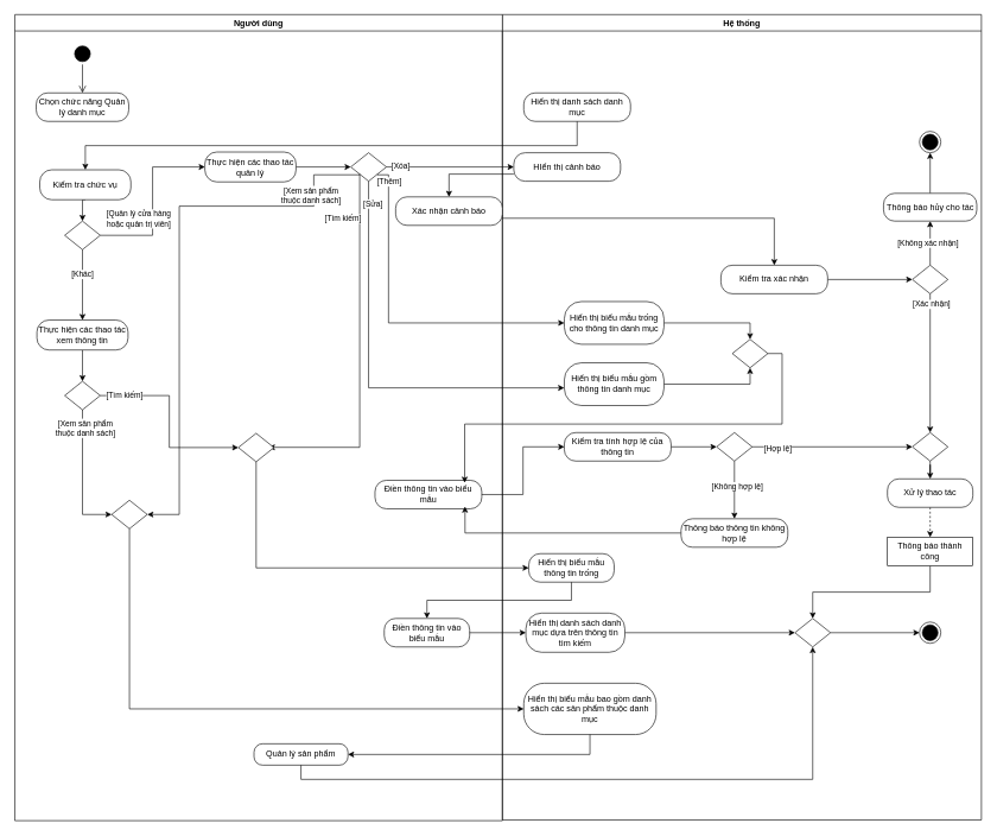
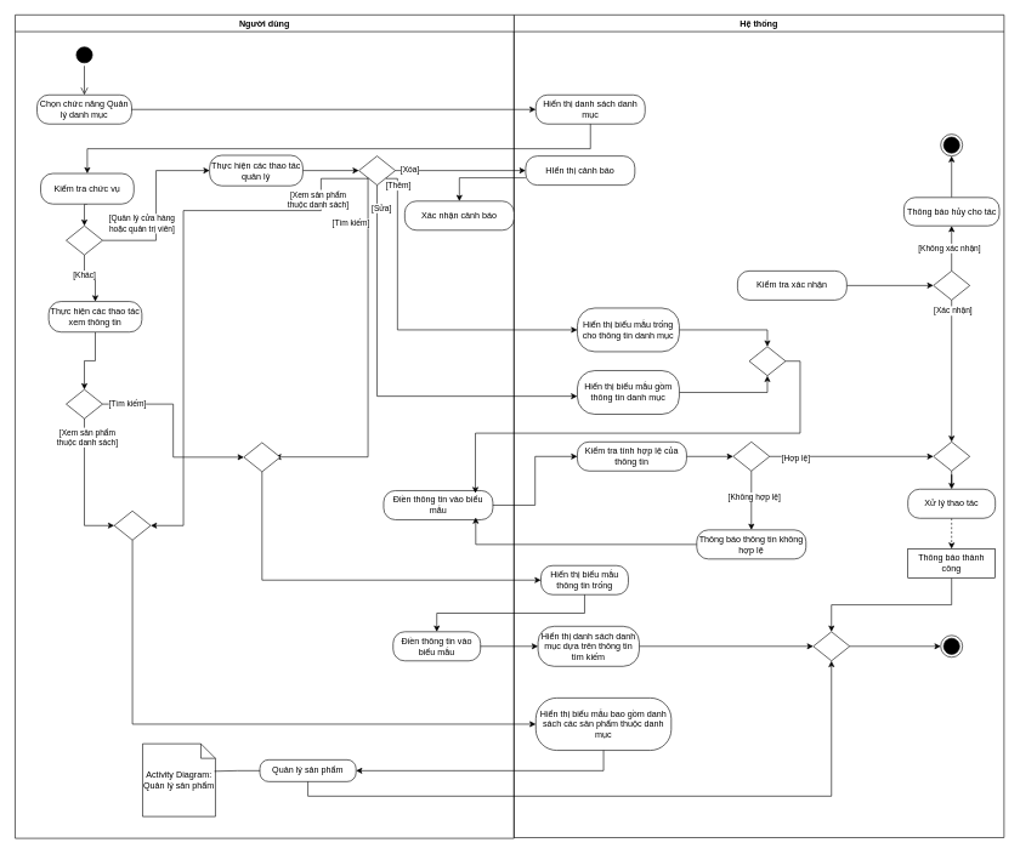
+ <mxCell id="77" style="edgeStyle=orthogonalEdgeStyle;rounded=0;orthogonalLoop=1;jettySize=auto;html=1;exitX=1;exitY=0.5;exitDx=0;exitDy=0;" parent="1" source="46" target="3" edge="1"><mxGeometry relative="1" as="geometry" /></mxCell>
- <mxCell id="84" style="edgeStyle=orthogonalEdgeStyle;rounded=0;orthogonalLoop=1;jettySize=auto;html=1;exitX=1;exitY=0.75;exitDx=0;exitDy=0;" parent="1" source="62" target="22" edge="1"><mxGeometry relative="1" as="geometry" /></mxCell>
- <mxCell id="64" value="Thực hiện các thao tác xem thông tin" style="rounded=1;whiteSpace=wrap;html=1;arcSize=40;fontColor=#000000;fillColor=#FFFFFF;strokeColor=#000000;" parent="45" vertex="1"><mxGeometry x="31" y="429" width="128" height="42" as="geometry" /></mxCell>
+ <mxCell id="64" value="Thực hiện các thao tác xem thông tin" style="rounded=1;whiteSpace=wrap;html=1;arcSize=40;fontColor=#000000;fillColor=#FFFFFF;strokeColor=#000000;" parent="45" vertex="1"><mxGeometry x="46" y="394" width="128" height="42" as="geometry" /></mxCell>
+ <mxCell id="76" style="edgeStyle=orthogonalEdgeStyle;rounded=0;orthogonalLoop=1;jettySize=auto;html=1;exitX=0;exitY=0.5;exitDx=0;exitDy=0;entryX=0.986;entryY=0.378;entryDx=0;entryDy=0;entryPerimeter=0;endArrow=none;startFill=0;" parent="45" source="74" target="75" edge="1"><mxGeometry relative="1" as="geometry" /></mxCell>
+ <mxCell id="75" value="Activity Diagram: Quản lý sản phẩm" style="shape=note;size=20;whiteSpace=wrap;html=1;" parent="45" vertex="1"><mxGeometry x="175" y="1002" width="100" height="100" as="geometry" /></mxCell>
